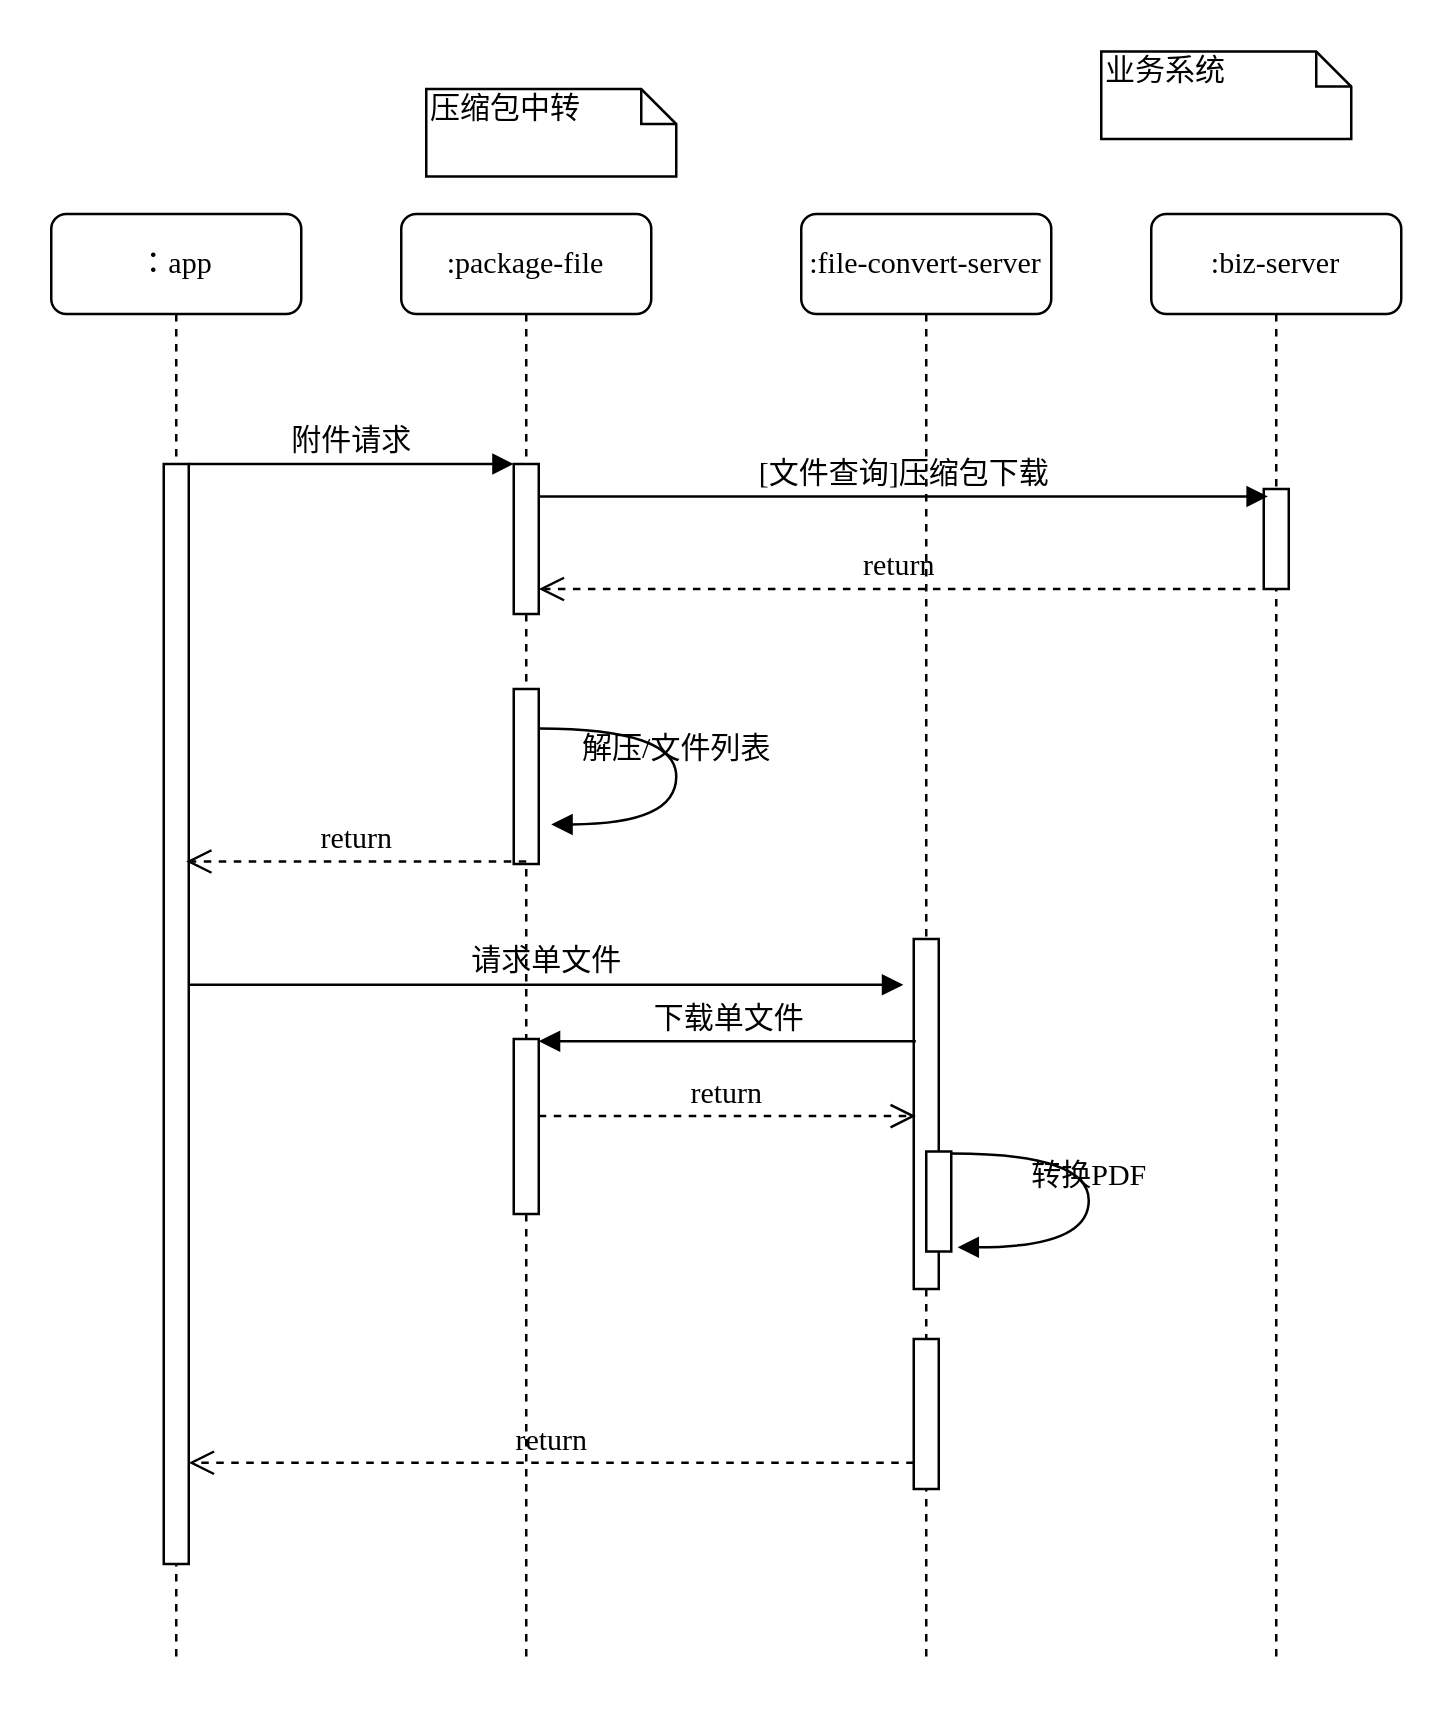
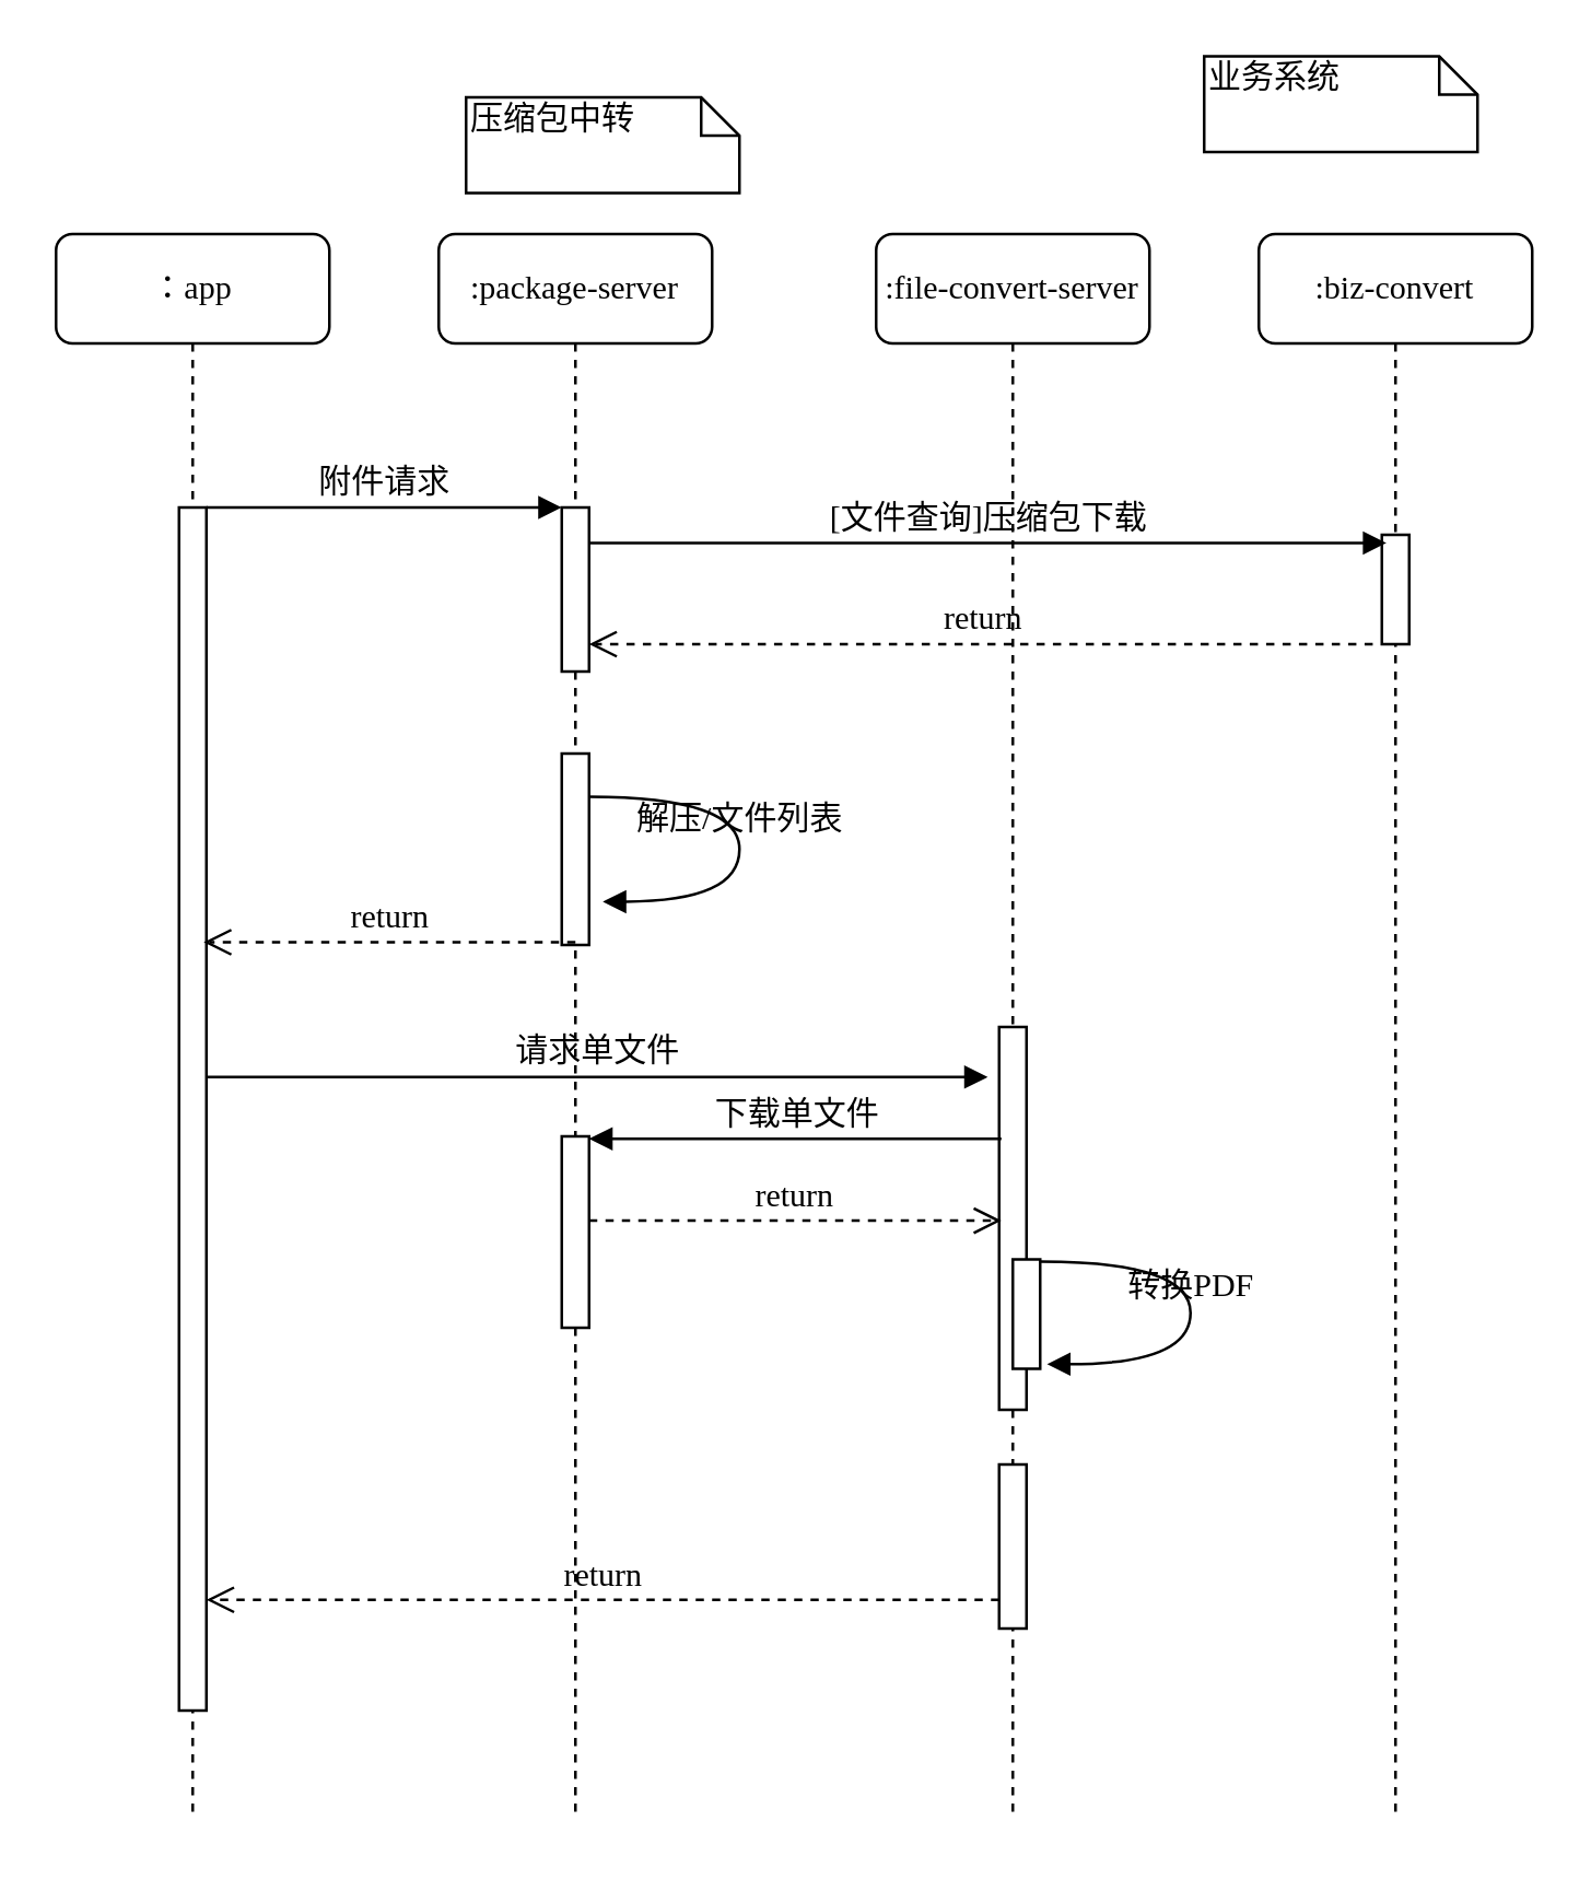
- <mxCell id="2" value=":package-file" style="shape=umlLifeline;perimeter=lifelinePerimeter;whiteSpace=wrap;html=1;container=1;collapsible=0;recursiveResize=0;outlineConnect=0;rounded=1;shadow=0;comic=0;labelBackgroundColor=none;strokeColor=#000000;strokeWidth=1;fillColor=#FFFFFF;fontFamily=Verdana;fontSize=12;fontColor=#000000;align=center;" parent="1" vertex="1"><mxGeometry x="160" y="85" width="100" height="580" as="geometry" /></mxCell>
+ <mxCell id="2" value=":package-server" style="shape=umlLifeline;perimeter=lifelinePerimeter;whiteSpace=wrap;html=1;container=1;collapsible=0;recursiveResize=0;outlineConnect=0;rounded=1;shadow=0;comic=0;labelBackgroundColor=none;strokeColor=#000000;strokeWidth=1;fillColor=#FFFFFF;fontFamily=Verdana;fontSize=12;fontColor=#000000;align=center;" parent="1" vertex="1"><mxGeometry x="160" y="85" width="100" height="580" as="geometry" /></mxCell>
- <mxCell id="10" value=":biz-server" style="shape=umlLifeline;perimeter=lifelinePerimeter;whiteSpace=wrap;html=1;container=1;collapsible=0;recursiveResize=0;outlineConnect=0;rounded=1;shadow=0;comic=0;labelBackgroundColor=none;strokeColor=#000000;strokeWidth=1;fillColor=#FFFFFF;fontFamily=Verdana;fontSize=12;fontColor=#000000;align=center;" parent="1" vertex="1"><mxGeometry x="460" y="85" width="100" height="580" as="geometry" /></mxCell>
+ <mxCell id="10" value=":biz-convert" style="shape=umlLifeline;perimeter=lifelinePerimeter;whiteSpace=wrap;html=1;container=1;collapsible=0;recursiveResize=0;outlineConnect=0;rounded=1;shadow=0;comic=0;labelBackgroundColor=none;strokeColor=#000000;strokeWidth=1;fillColor=#FFFFFF;fontFamily=Verdana;fontSize=12;fontColor=#000000;align=center;" parent="1" vertex="1"><mxGeometry x="460" y="85" width="100" height="580" as="geometry" /></mxCell>
